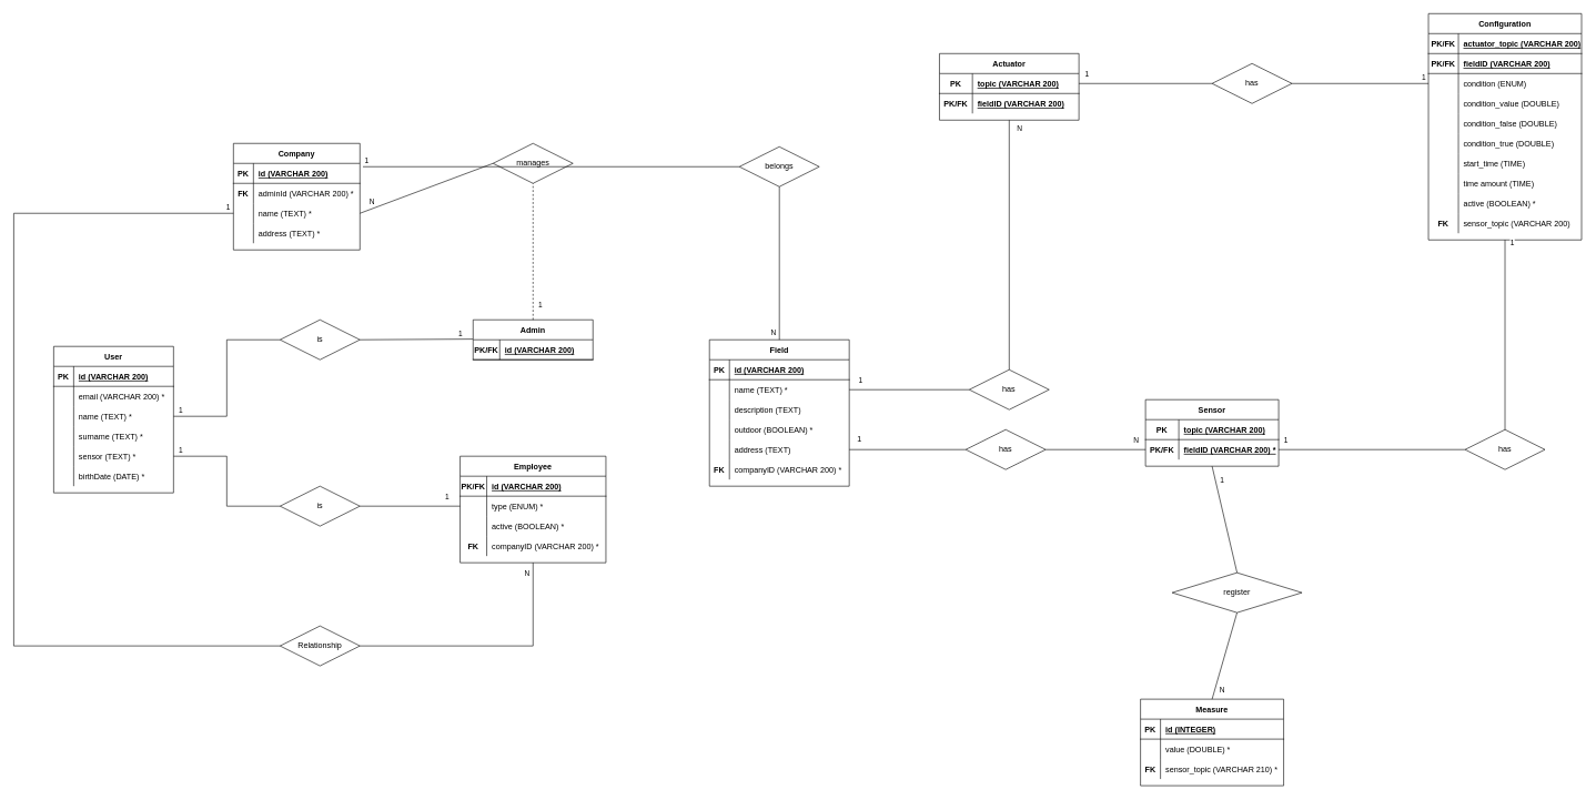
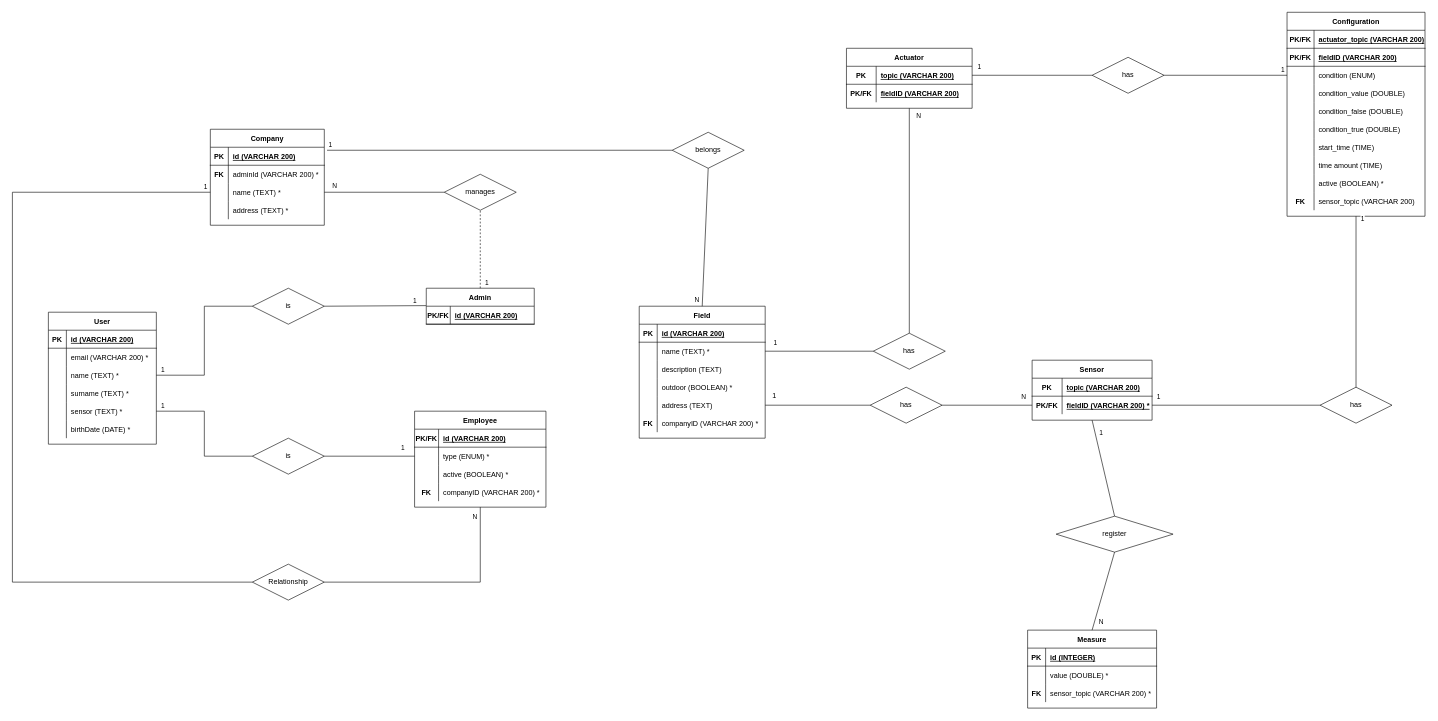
- <mxCell id="80" value="manages" style="shape=rhombus;perimeter=rhombusPerimeter;whiteSpace=wrap;html=1;align=center;" parent="1" vertex="1"><mxGeometry x="740" y="215" width="120" height="60" as="geometry" /></mxCell>
+ <mxCell id="80" value="manages" style="shape=rhombus;perimeter=rhombusPerimeter;whiteSpace=wrap;html=1;align=center;" parent="1" vertex="1"><mxGeometry x="740" y="290" width="120" height="60" as="geometry" /></mxCell>
- <mxCell id="90" value="belongs" style="shape=rhombus;perimeter=rhombusPerimeter;whiteSpace=wrap;html=1;align=center;" parent="1" vertex="1"><mxGeometry x="1110" y="220" width="120" height="60" as="geometry" /></mxCell>
+ <mxCell id="90" value="belongs" style="shape=rhombus;perimeter=rhombusPerimeter;whiteSpace=wrap;html=1;align=center;" parent="1" vertex="1"><mxGeometry x="1120" y="220" width="120" height="60" as="geometry" /></mxCell>
- <mxCell id="111" value="sensor_topic (VARCHAR 210) *" style="shape=partialRectangle;connectable=0;fillColor=none;top=0;left=0;bottom=0;right=0;align=left;spacingLeft=6;overflow=hidden;" parent="109" vertex="1"><mxGeometry x="30" width="185" height="30" as="geometry"><mxRectangle width="185" height="30" as="alternateBounds" /></mxGeometry></mxCell>
+ <mxCell id="111" value="sensor_topic (VARCHAR 200) *" style="shape=partialRectangle;connectable=0;fillColor=none;top=0;left=0;bottom=0;right=0;align=left;spacingLeft=6;overflow=hidden;" parent="109" vertex="1"><mxGeometry x="30" width="185" height="30" as="geometry"><mxRectangle width="185" height="30" as="alternateBounds" /></mxGeometry></mxCell>
